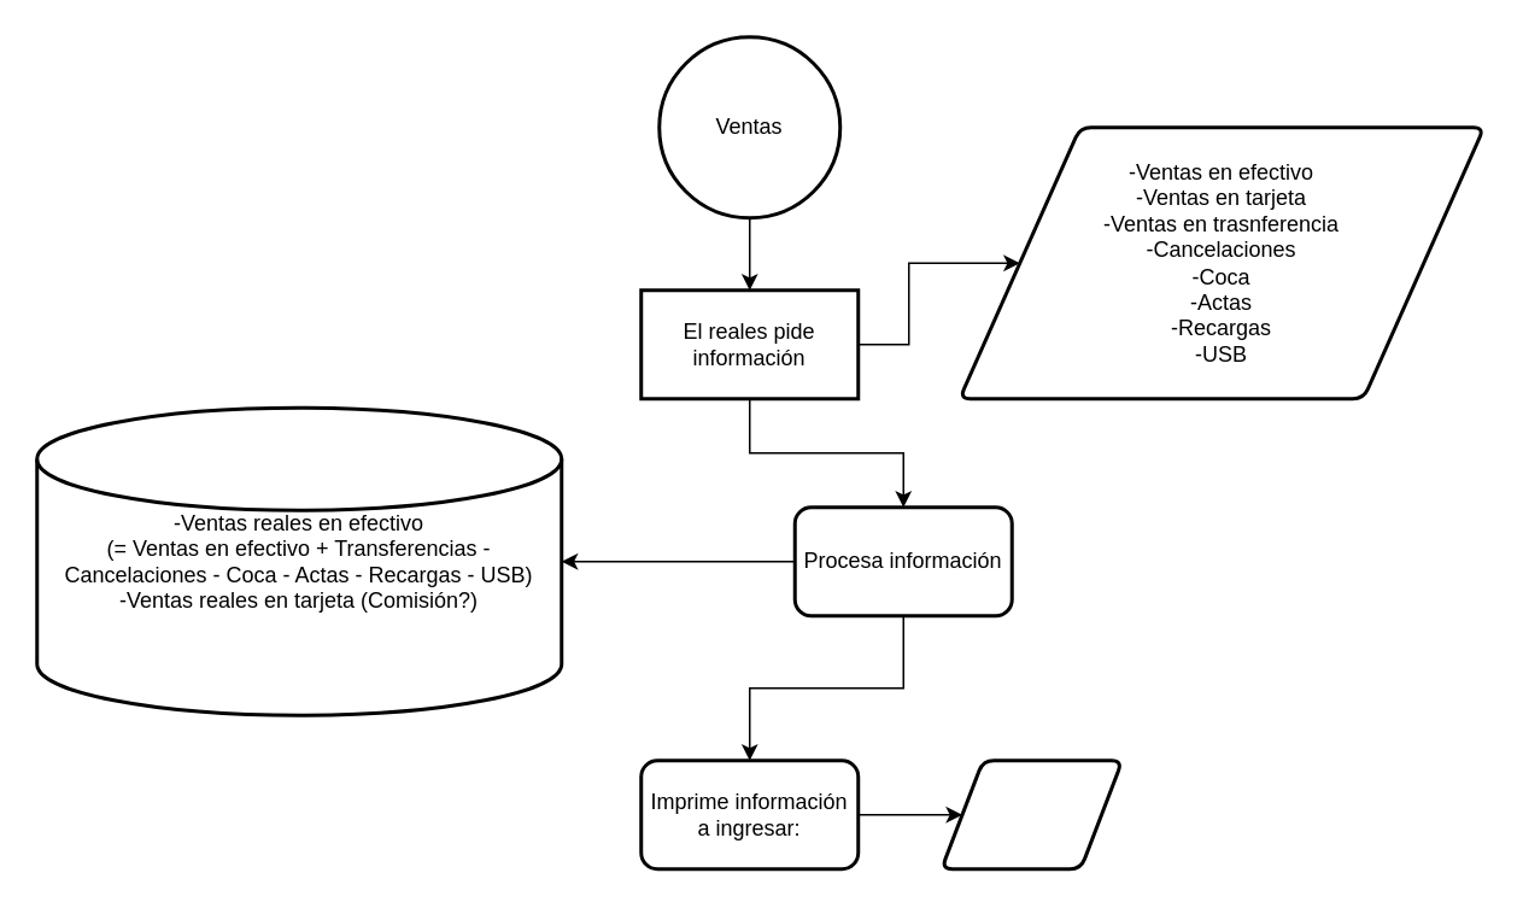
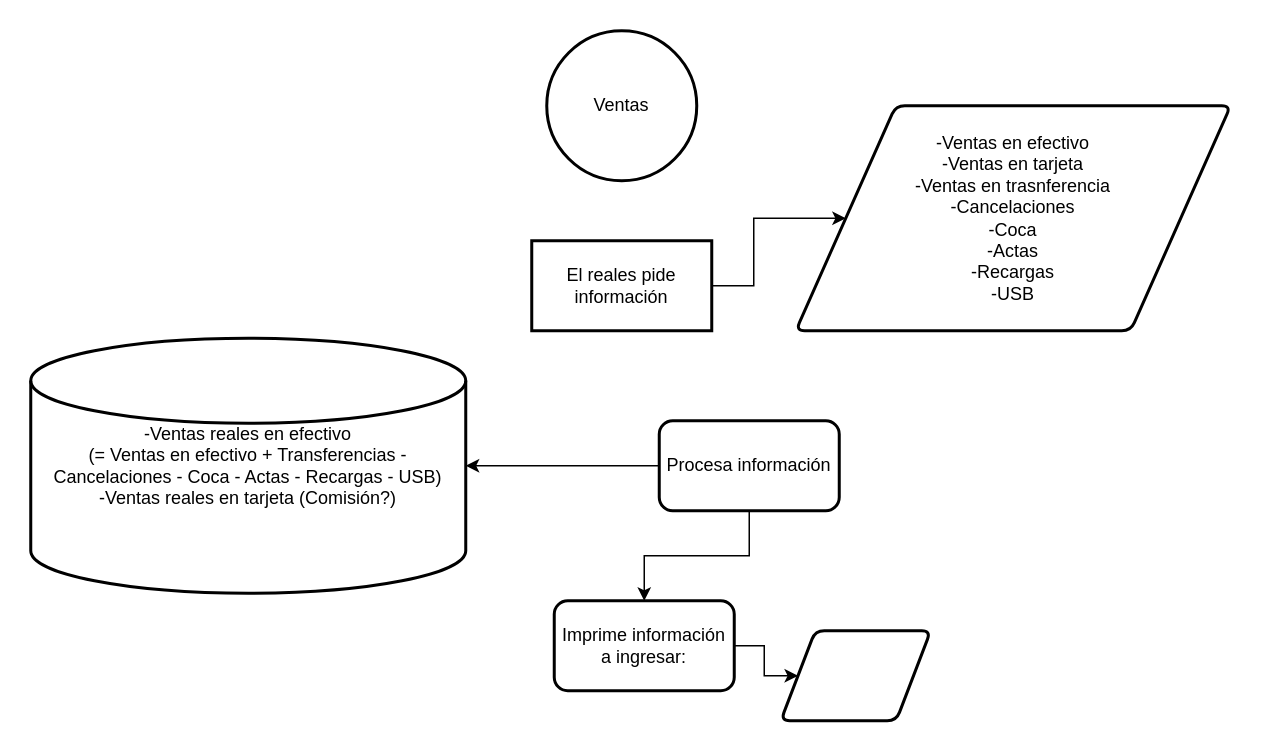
- <mxCell id="2" value="" style="edgeStyle=orthogonalEdgeStyle;rounded=0;orthogonalLoop=1;jettySize=auto;html=1;" parent="1" source="3" target="6" edge="1"><mxGeometry relative="1" as="geometry" /></mxCell>
- <mxCell id="5" value="" style="edgeStyle=orthogonalEdgeStyle;rounded=0;orthogonalLoop=1;jettySize=auto;html=1;" edge="1" parent="1" source="6" target="9"><mxGeometry relative="1" as="geometry" /></mxCell>
- <mxCell id="13" value="Imprime información a ingresar:" style="whiteSpace=wrap;html=1;rounded=1;strokeWidth=2;" vertex="1" parent="1"><mxGeometry x="354" y="420" width="120" height="60" as="geometry" /></mxCell>
+ <mxCell id="13" value="Imprime información a ingresar:" style="whiteSpace=wrap;html=1;rounded=1;strokeWidth=2;" vertex="1" parent="1"><mxGeometry x="369" y="400" width="120" height="60" as="geometry" /></mxCell>
